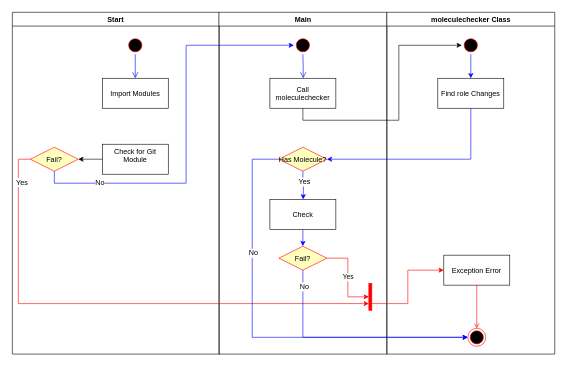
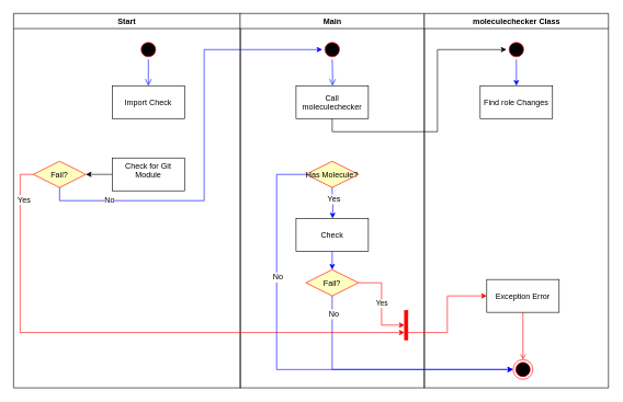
- <mxCell id="5" value="Import Modules" style="" parent="2" vertex="1"><mxGeometry x="150" y="110" width="110" height="50" as="geometry" /></mxCell>
+ <mxCell id="5" value="Import Check" style="" parent="2" vertex="1"><mxGeometry x="150" y="110" width="110" height="50" as="geometry" /></mxCell>
- <mxCell id="32" style="edgeStyle=orthogonalEdgeStyle;rounded=0;html=1;exitX=0.5;exitY=1;entryX=1;entryY=0.5;jettySize=auto;orthogonalLoop=1;strokeColor=#0000FF;" edge="1" parent="1" source="25" target="14"><mxGeometry relative="1" as="geometry" /></mxCell>
